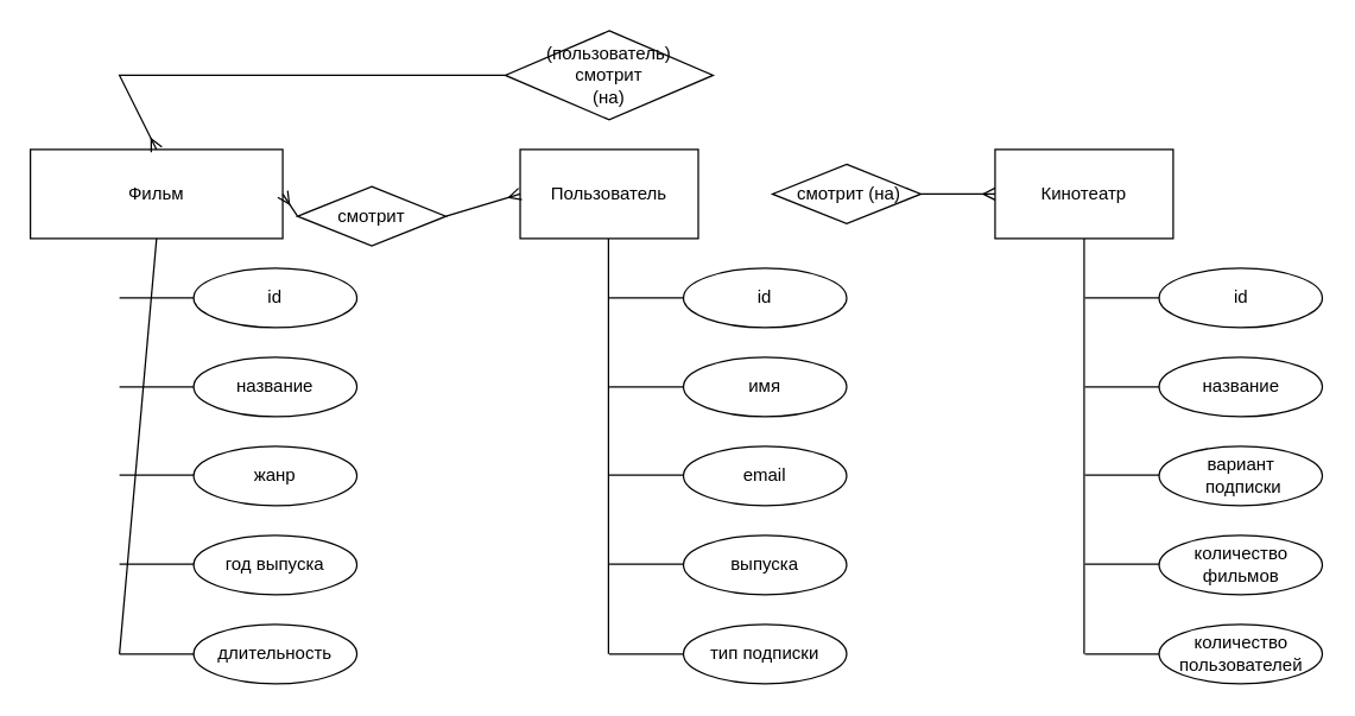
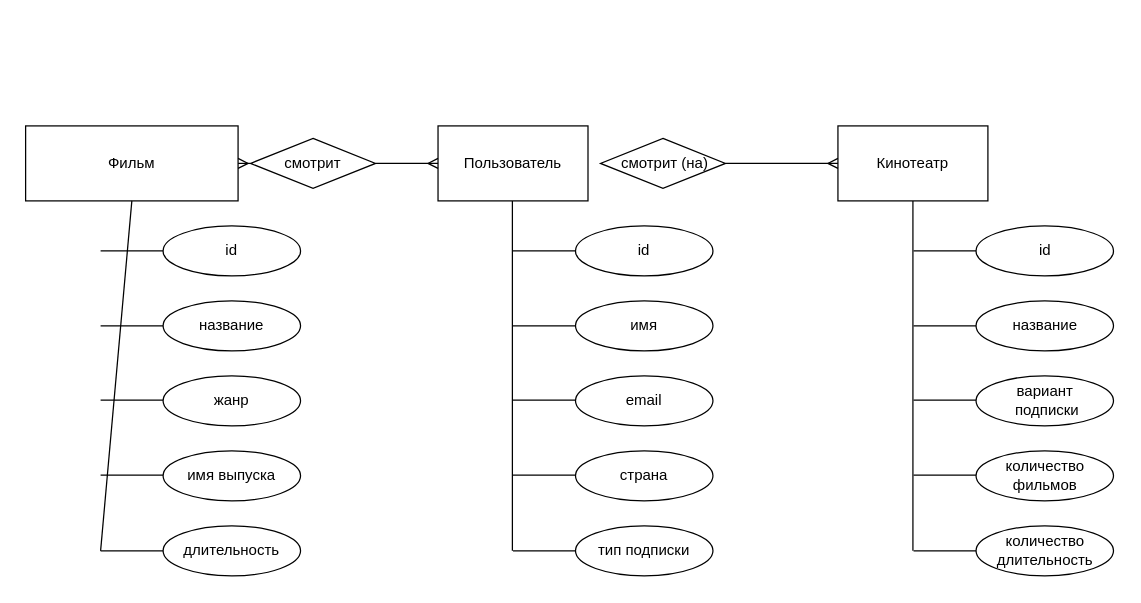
- <mxCell id="10" value="" style="endArrow=none;html=1;rounded=0;exitX=0.5;exitY=0;exitDx=0;exitDy=0;startArrow=ERmany;startFill=0;" edge="1" parent="1" source="3" target="11"><mxGeometry width="50" height="50" relative="1" as="geometry"><mxPoint x="380" y="150" as="sourcePoint" /><mxPoint x="340" y="50" as="targetPoint" /><Array as="points"><mxPoint x="80" y="50" /></Array></mxGeometry></mxCell>
- <mxCell id="11" value="(пользователь)&lt;div&gt;смотрит&lt;/div&gt;&lt;div&gt;(на)&lt;/div&gt;" style="rhombus;whiteSpace=wrap;html=1;" vertex="1" parent="1"><mxGeometry x="340" y="20" width="140" height="60" as="geometry" /></mxCell>
- <mxCell id="5" value="&amp;nbsp;смотрит (на)" style="rhombus;whiteSpace=wrap;html=1;labelBackgroundColor=none;" vertex="1" parent="1"><mxGeometry x="520" y="110" width="100" height="40" as="geometry" /></mxCell>
+ <mxCell id="5" value="&amp;nbsp;смотрит (на)" style="rhombus;whiteSpace=wrap;html=1;labelBackgroundColor=none;" vertex="1" parent="1"><mxGeometry x="480" y="110" width="100" height="40" as="geometry" /></mxCell>
- <mxCell id="6" value="смотрит" style="rhombus;whiteSpace=wrap;html=1;labelBackgroundColor=none;" vertex="1" parent="1"><mxGeometry x="200" y="125" width="100" height="40" as="geometry" /></mxCell>
+ <mxCell id="6" value="смотрит" style="rhombus;whiteSpace=wrap;html=1;labelBackgroundColor=none;" vertex="1" parent="1"><mxGeometry x="200" y="110" width="100" height="40" as="geometry" /></mxCell>
- <mxCell id="21" value="год выпуска" style="ellipse;whiteSpace=wrap;html=1;" vertex="1" parent="1"><mxGeometry x="130" y="360" width="110" height="40" as="geometry" /></mxCell>
+ <mxCell id="21" value="имя выпуска" style="ellipse;whiteSpace=wrap;html=1;" vertex="1" parent="1"><mxGeometry x="130" y="360" width="110" height="40" as="geometry" /></mxCell>
- <mxCell id="31" value="выпуска" style="ellipse;whiteSpace=wrap;html=1;" vertex="1" parent="1"><mxGeometry x="460" y="360" width="110" height="40" as="geometry" /></mxCell>
+ <mxCell id="31" value="страна" style="ellipse;whiteSpace=wrap;html=1;" vertex="1" parent="1"><mxGeometry x="460" y="360" width="110" height="40" as="geometry" /></mxCell>
- <mxCell id="43" value="количество&lt;div&gt;пользователей&lt;/div&gt;" style="ellipse;whiteSpace=wrap;html=1;" vertex="1" parent="1"><mxGeometry x="780.5" y="420" width="110" height="40" as="geometry" /></mxCell>
+ <mxCell id="43" value="количество&lt;div&gt;длительность&lt;/div&gt;" style="ellipse;whiteSpace=wrap;html=1;" vertex="1" parent="1"><mxGeometry x="780.5" y="420" width="110" height="40" as="geometry" /></mxCell>
